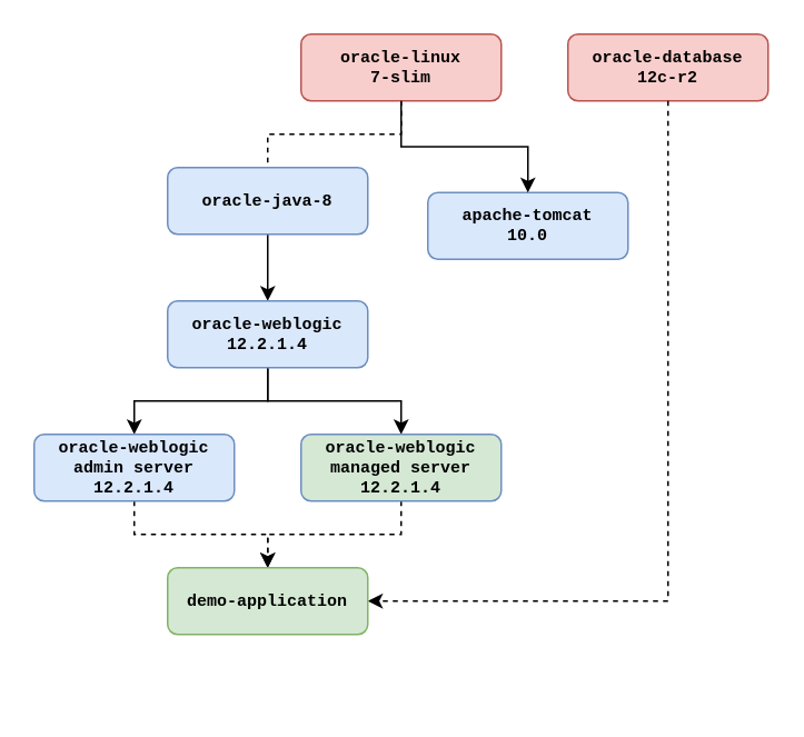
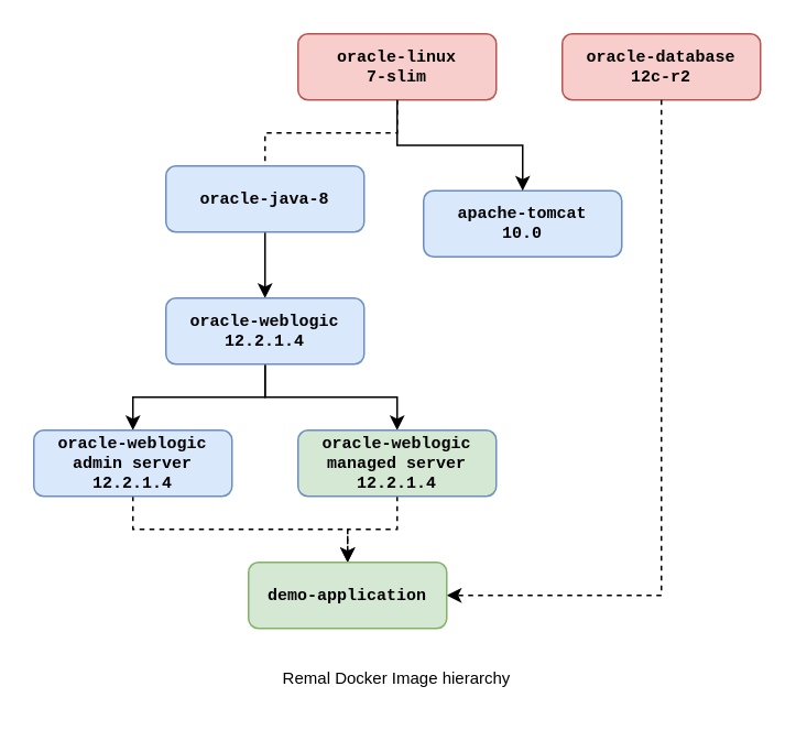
- <mxCell id="15" value="demo-application" style="rounded=1;whiteSpace=wrap;html=1;fontFamily=Courier New;fillColor=#d5e8d4;strokeColor=#82b366;fontSize=10;fontStyle=1" parent="1" vertex="1"><mxGeometry x="100" y="340" width="120" height="40" as="geometry" /></mxCell>
+ <mxCell id="15" value="demo-application" style="rounded=1;whiteSpace=wrap;html=1;fontFamily=Courier New;fillColor=#d5e8d4;strokeColor=#82b366;fontSize=10;fontStyle=1" parent="1" vertex="1"><mxGeometry x="150" y="340" width="120" height="40" as="geometry" /></mxCell>
+ <mxCell id="7" value="Remal Docker Image hierarchy" style="text;html=1;strokeColor=none;fillColor=none;align=center;verticalAlign=middle;whiteSpace=wrap;rounded=0;fontFamily=Helvetica;fontSize=10;fontStyle=0" parent="1" vertex="1"><mxGeometry x="20" y="400" width="440" height="20" as="geometry" /></mxCell>
